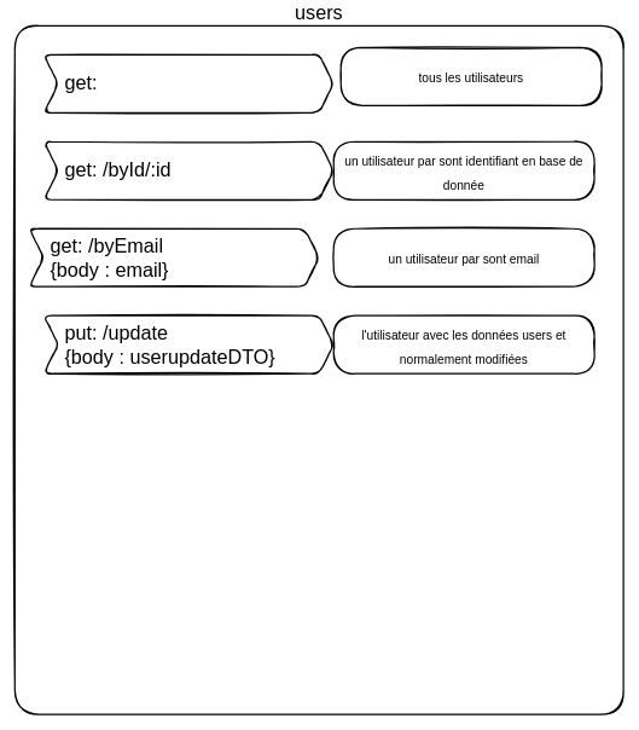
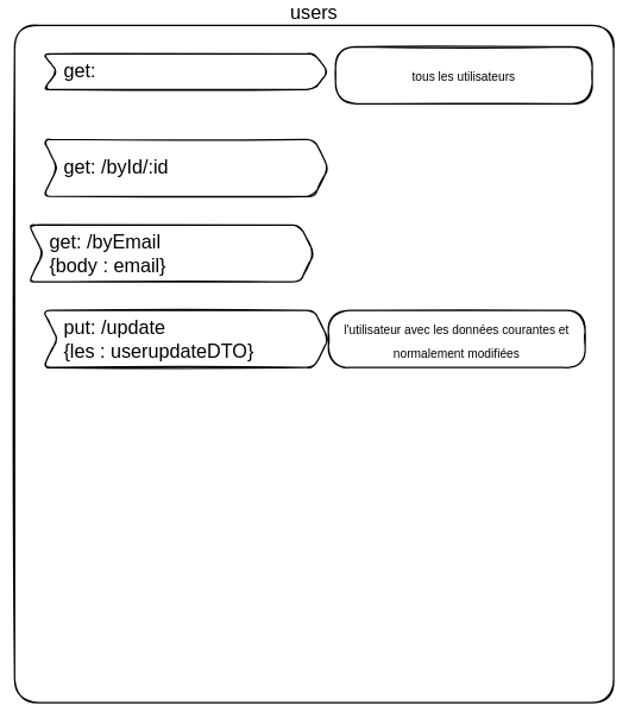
- <mxCell id="3" value="get:" style="shape=step;perimeter=stepPerimeter;whiteSpace=wrap;html=1;fixedSize=1;rounded=1;shadow=0;glass=0;sketch=1;strokeWidth=2;fontSize=27;fillColor=none;align=left;spacingLeft=27;" parent="1" vertex="1"><mxGeometry x="60" y="60" width="400" height="80" as="geometry" /></mxCell>
+ <mxCell id="3" value="get:" style="shape=step;perimeter=stepPerimeter;whiteSpace=wrap;html=1;fixedSize=1;rounded=1;shadow=0;glass=0;sketch=1;strokeWidth=2;fontSize=27;fillColor=none;align=left;spacingLeft=27;" parent="1" vertex="1"><mxGeometry x="60" y="60" width="400" height="50" as="geometry" /></mxCell>
- <mxCell id="5" value="&lt;font style=&quot;font-size: 17px;&quot;&gt;un utilisateur par sont identifiant en base de donnée&lt;/font&gt;" style="rounded=1;whiteSpace=wrap;html=1;shadow=0;glass=0;sketch=1;strokeWidth=2;fontSize=27;fillColor=none;arcSize=37;" parent="1" vertex="1"><mxGeometry x="460" y="180" width="360" height="80" as="geometry" /></mxCell>
- <mxCell id="7" value="&lt;font style=&quot;font-size: 17px;&quot;&gt;un utilisateur par sont email&lt;/font&gt;" style="rounded=1;whiteSpace=wrap;html=1;shadow=0;glass=0;sketch=1;strokeWidth=2;fontSize=27;fillColor=none;arcSize=37;" parent="1" vertex="1"><mxGeometry x="460" y="300" width="360" height="80" as="geometry" /></mxCell>
- <mxCell id="10" value="put: /update &lt;br&gt;{body : userupdateDTO}" style="shape=step;perimeter=stepPerimeter;whiteSpace=wrap;html=1;fixedSize=1;rounded=1;shadow=0;glass=0;sketch=1;strokeWidth=2;fontSize=27;fillColor=none;align=left;spacingLeft=27;" vertex="1" parent="1"><mxGeometry x="60" y="420" width="400" height="80" as="geometry" /></mxCell>
+ <mxCell id="10" value="put: /update &lt;br&gt;{les : userupdateDTO}" style="shape=step;perimeter=stepPerimeter;whiteSpace=wrap;html=1;fixedSize=1;rounded=1;shadow=0;glass=0;sketch=1;strokeWidth=2;fontSize=27;fillColor=none;align=left;spacingLeft=27;" vertex="1" parent="1"><mxGeometry x="60" y="420" width="400" height="80" as="geometry" /></mxCell>
- <mxCell id="11" value="&lt;font style=&quot;font-size: 17px;&quot;&gt;l'utilisateur avec les données users et normalement modifiées&lt;/font&gt;" style="rounded=1;whiteSpace=wrap;html=1;shadow=0;glass=0;sketch=1;strokeWidth=2;fontSize=27;fillColor=none;arcSize=37;" vertex="1" parent="1"><mxGeometry x="460" y="420" width="360" height="80" as="geometry" /></mxCell>
+ <mxCell id="11" value="&lt;font style=&quot;font-size: 17px;&quot;&gt;l'utilisateur avec les données courantes et normalement modifiées&lt;/font&gt;" style="rounded=1;whiteSpace=wrap;html=1;shadow=0;glass=0;sketch=1;strokeWidth=2;fontSize=27;fillColor=none;arcSize=37;" vertex="1" parent="1"><mxGeometry x="460" y="420" width="360" height="80" as="geometry" /></mxCell>
